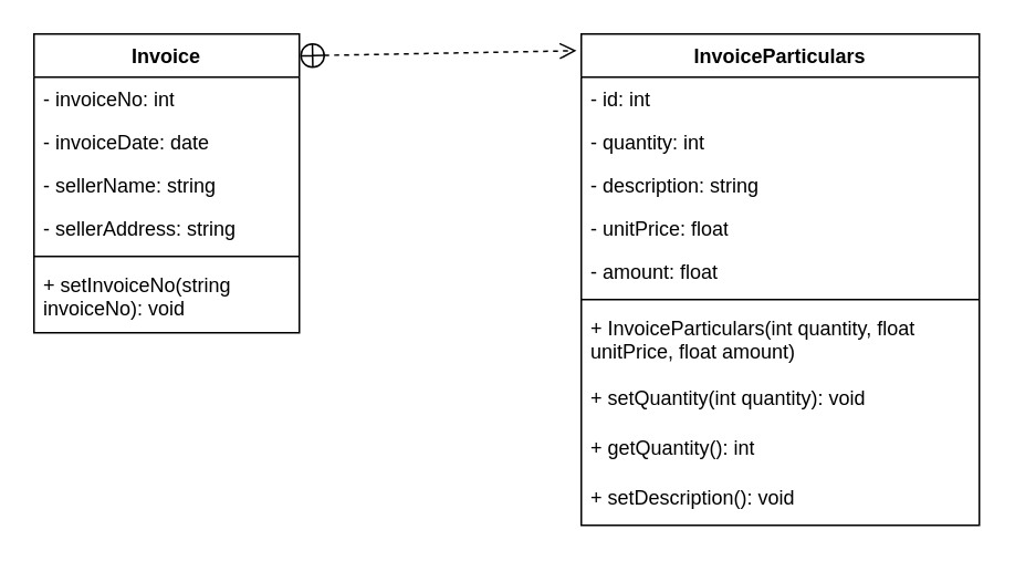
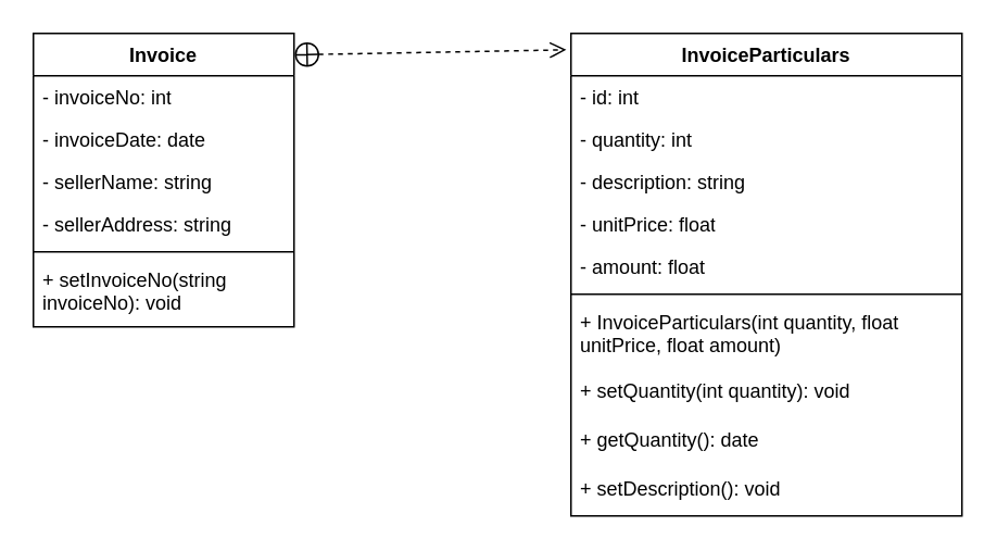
- <mxCell id="18" value="+ getQuantity(): int" style="text;strokeColor=none;fillColor=none;align=left;verticalAlign=top;spacingLeft=4;spacingRight=4;overflow=hidden;rotatable=0;points=[[0,0.5],[1,0.5]];portConstraint=eastwest;whiteSpace=wrap;html=1;" parent="9" vertex="1"><mxGeometry y="236" width="240" height="30" as="geometry" /></mxCell>
+ <mxCell id="18" value="+ getQuantity(): date" style="text;strokeColor=none;fillColor=none;align=left;verticalAlign=top;spacingLeft=4;spacingRight=4;overflow=hidden;rotatable=0;points=[[0,0.5],[1,0.5]];portConstraint=eastwest;whiteSpace=wrap;html=1;" parent="9" vertex="1"><mxGeometry y="236" width="240" height="30" as="geometry" /></mxCell>
